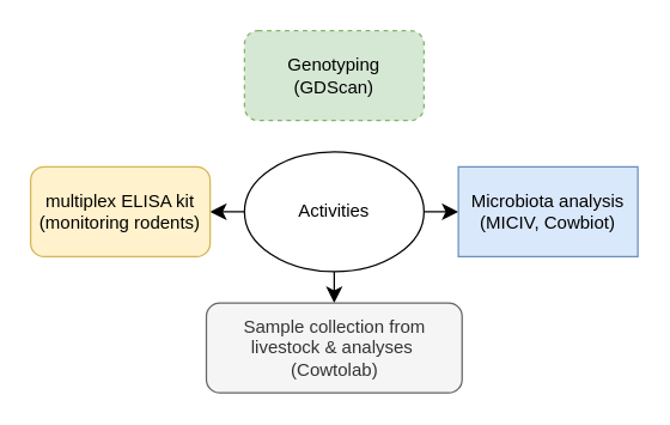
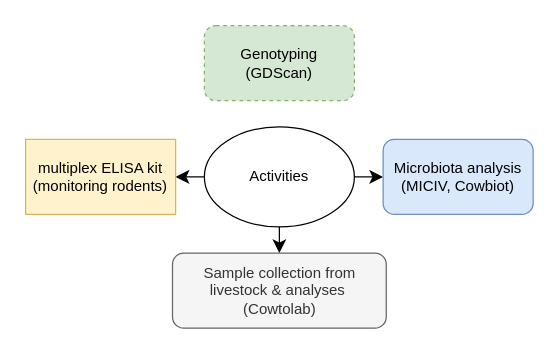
- <mxCell id="7" value="multiplex ELISA kit (monitoring rodents)" style="rounded=1;whiteSpace=wrap;html=1;fillColor=#fff2cc;strokeColor=#d6b656;" parent="1" vertex="1"><mxGeometry x="20" y="111" width="120" height="60" as="geometry" /></mxCell>
+ <mxCell id="7" value="multiplex ELISA kit (monitoring rodents)" style="whiteSpace=wrap;html=1;fillColor=#fff2cc;strokeColor=#d6b656;rounded=0;" parent="1" vertex="1"><mxGeometry x="20" y="111" width="120" height="60" as="geometry" /></mxCell>
- <mxCell id="8" value="Microbiota analysis (MICIV, Cowbiot)" style="whiteSpace=wrap;html=1;fillColor=#dae8fc;strokeColor=#6c8ebf;rounded=0;" parent="1" vertex="1"><mxGeometry x="306" y="111" width="120" height="60" as="geometry" /></mxCell>
+ <mxCell id="8" value="Microbiota analysis (MICIV, Cowbiot)" style="rounded=1;whiteSpace=wrap;html=1;fillColor=#dae8fc;strokeColor=#6c8ebf;" parent="1" vertex="1"><mxGeometry x="306" y="111" width="120" height="60" as="geometry" /></mxCell>
